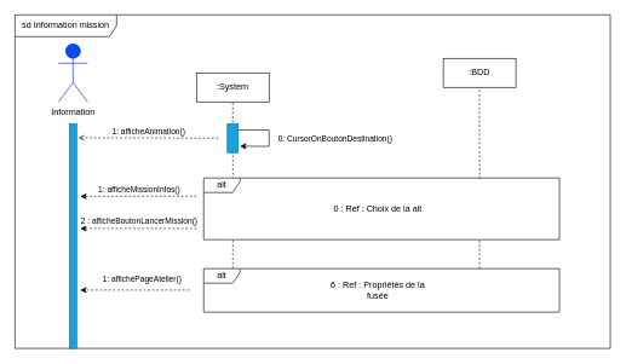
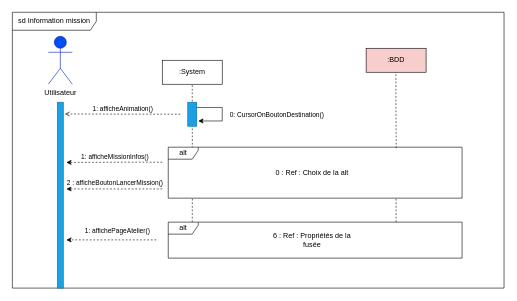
- <mxCell id="8" value=":BDD" style="whiteSpace=wrap;html=1;align=center;fontColor=#000000;" parent="1" vertex="1"><mxGeometry x="610" y="80" width="100" height="40" as="geometry" /></mxCell>
+ <mxCell id="8" value=":BDD" style="whiteSpace=wrap;html=1;align=center;fontColor=#000000;fillColor=#f8cecc;" parent="1" vertex="1"><mxGeometry x="610" y="80" width="100" height="40" as="geometry" /></mxCell>
- <mxCell id="6" value="&lt;font color=&quot;#000000&quot;&gt;Information&lt;/font&gt;" style="shape=umlActor;verticalLabelPosition=bottom;verticalAlign=top;html=1;outlineConnect=0;fillColor=#0050ef;strokeColor=#001DBC;fontColor=#ffffff;" parent="1" vertex="1"><mxGeometry x="80" y="60" width="40" height="80" as="geometry" /></mxCell>
+ <mxCell id="6" value="&lt;font color=&quot;#000000&quot;&gt;Utilisateur&lt;/font&gt;" style="shape=umlActor;verticalLabelPosition=bottom;verticalAlign=top;html=1;outlineConnect=0;fillColor=#0050ef;strokeColor=#001DBC;fontColor=#ffffff;" parent="1" vertex="1"><mxGeometry x="80" y="60" width="40" height="80" as="geometry" /></mxCell>
